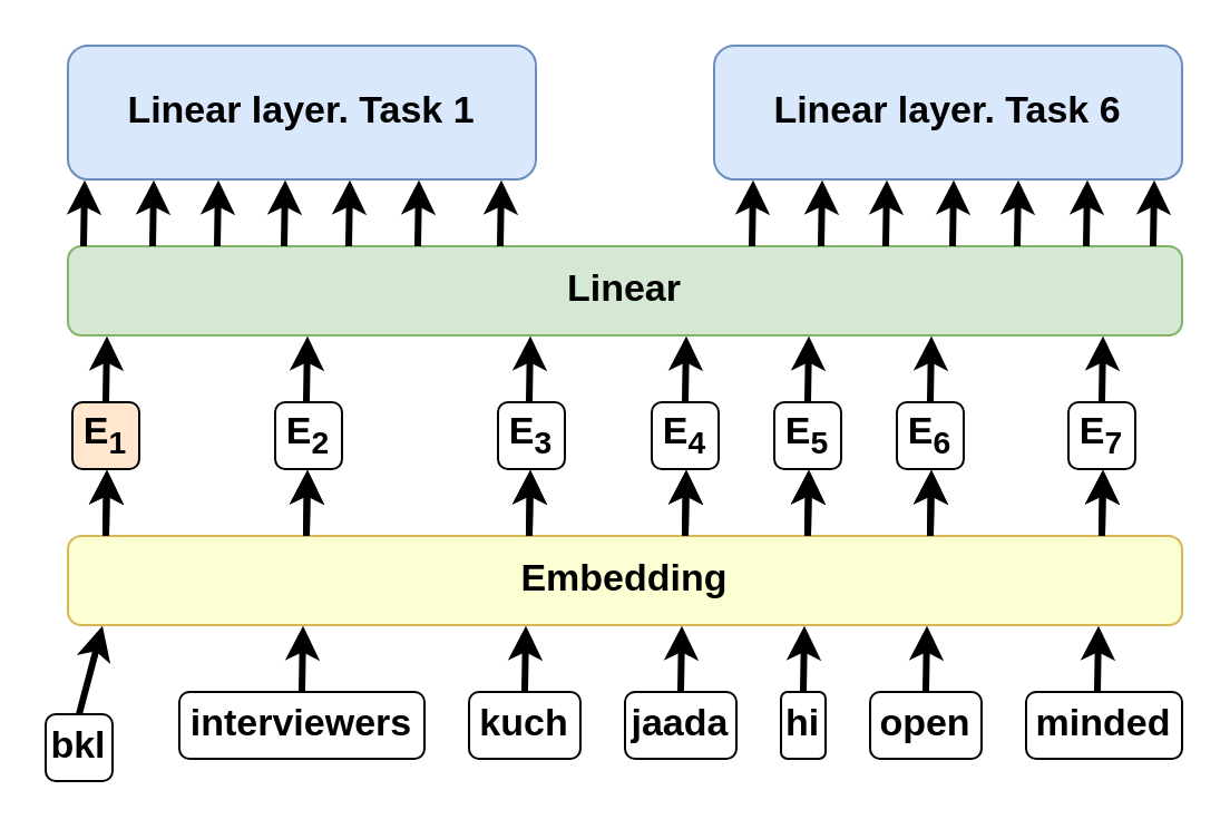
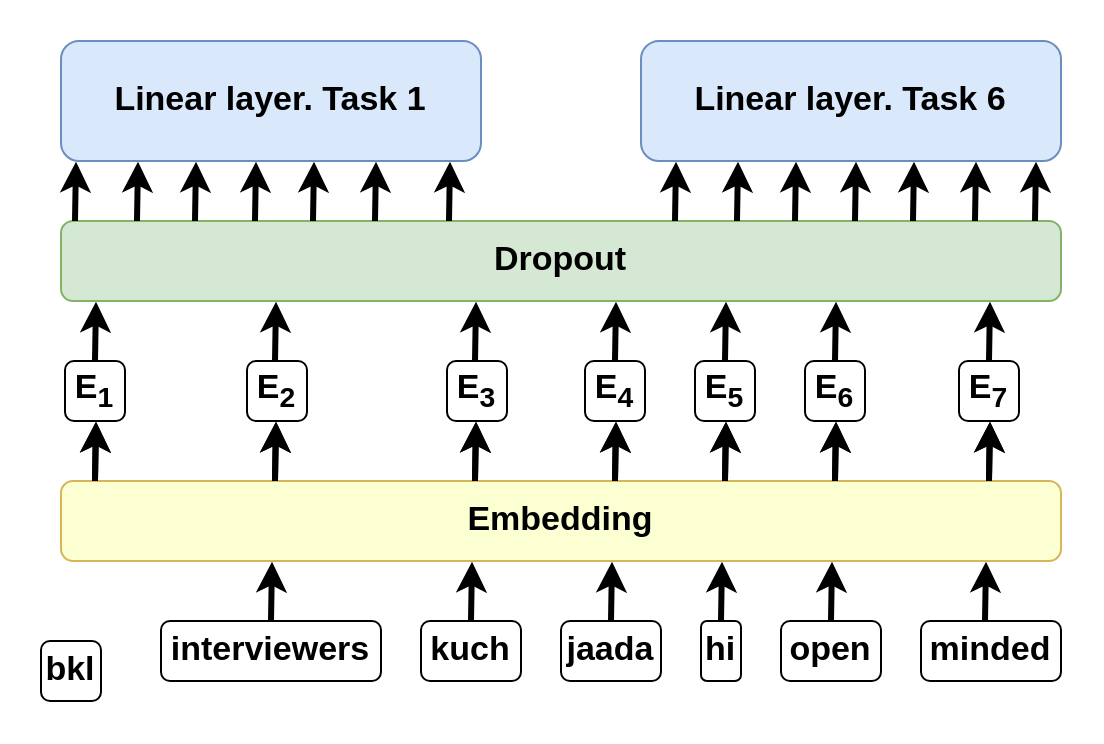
- <mxCell id="33" value="&lt;b&gt;Linear&lt;/b&gt;" style="rounded=1;whiteSpace=wrap;html=1;fontSize=17;fillColor=#d5e8d4;strokeColor=#82b366;" vertex="1" parent="1"><mxGeometry x="30" y="110" width="500" height="40" as="geometry" /></mxCell>
+ <mxCell id="33" value="&lt;b&gt;Dropout&lt;/b&gt;" style="rounded=1;whiteSpace=wrap;html=1;fontSize=17;fillColor=#d5e8d4;strokeColor=#82b366;" vertex="1" parent="1"><mxGeometry x="30" y="110" width="500" height="40" as="geometry" /></mxCell>
- <mxCell id="24" value="E&lt;sub&gt;1&lt;/sub&gt;" style="rounded=1;whiteSpace=wrap;html=1;fontSize=17;fontStyle=1;fillColor=#ffe6cc;" vertex="1" parent="1"><mxGeometry x="32" y="180" width="30" height="30" as="geometry" /></mxCell>
+ <mxCell id="24" value="E&lt;sub&gt;1&lt;/sub&gt;" style="rounded=1;whiteSpace=wrap;html=1;fontSize=17;fontStyle=1" vertex="1" parent="1"><mxGeometry x="32" y="180" width="30" height="30" as="geometry" /></mxCell>
- <mxCell id="10" value="" style="endArrow=classic;html=1;fontSize=17;entryX=0.031;entryY=1.008;entryDx=0;entryDy=0;entryPerimeter=0;exitX=0.5;exitY=0;exitDx=0;exitDy=0;strokeWidth=3;" edge="1" parent="1" source="2" target="9"><mxGeometry width="50" height="50" relative="1" as="geometry"><mxPoint x="130" y="360" as="sourcePoint" /><mxPoint x="180" y="310" as="targetPoint" /><Array as="points" /></mxGeometry></mxCell>
